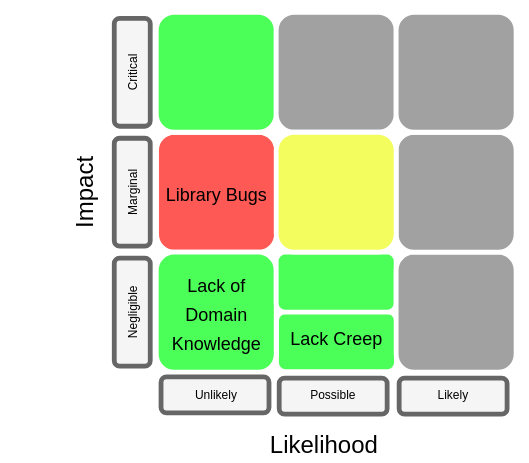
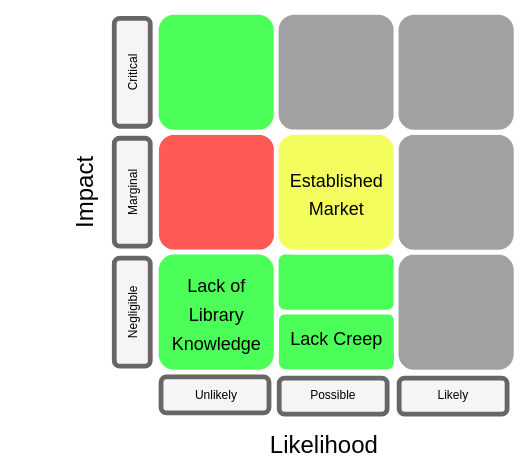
- <mxCell id="28" value="&lt;font style=&quot;font-size: 30px&quot;&gt;Library Bugs&lt;/font&gt;" style="text;html=1;strokeColor=none;fillColor=none;align=center;verticalAlign=middle;whiteSpace=wrap;rounded=0;labelBackgroundColor=none;fontFamily=Helvetica;fontSize=40;opacity=70;" vertex="1" parent="1"><mxGeometry x="271" y="270" width="179" height="100" as="geometry" /></mxCell>
+ <mxCell id="26" value="&lt;font style=&quot;font-size: 30px&quot;&gt;Established Market&lt;/font&gt;" style="text;html=1;strokeColor=none;fillColor=none;align=center;verticalAlign=middle;whiteSpace=wrap;rounded=0;labelBackgroundColor=none;fontFamily=Helvetica;fontSize=40;opacity=70;" vertex="1" parent="1"><mxGeometry x="471" y="270" width="179" height="100" as="geometry" /></mxCell>
- <mxCell id="27" value="&lt;font style=&quot;font-size: 30px&quot;&gt;Lack of Domain Knowledge&lt;/font&gt;" style="text;html=1;strokeColor=none;fillColor=none;align=center;verticalAlign=middle;whiteSpace=wrap;rounded=0;labelBackgroundColor=none;fontFamily=Helvetica;fontSize=40;opacity=70;" vertex="1" parent="1"><mxGeometry x="271" y="470" width="179" height="100" as="geometry" /></mxCell>
+ <mxCell id="27" value="&lt;font style=&quot;font-size: 30px&quot;&gt;Lack of Library Knowledge&lt;/font&gt;" style="text;html=1;strokeColor=none;fillColor=none;align=center;verticalAlign=middle;whiteSpace=wrap;rounded=0;labelBackgroundColor=none;fontFamily=Helvetica;fontSize=40;opacity=70;" vertex="1" parent="1"><mxGeometry x="271" y="470" width="179" height="100" as="geometry" /></mxCell>
